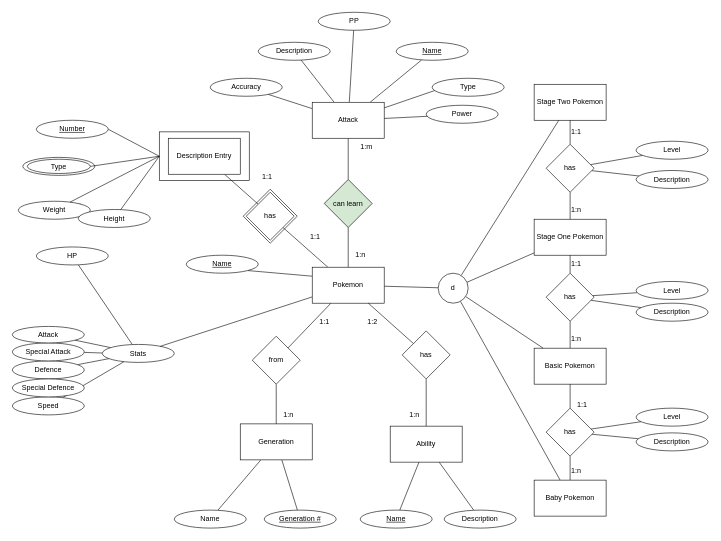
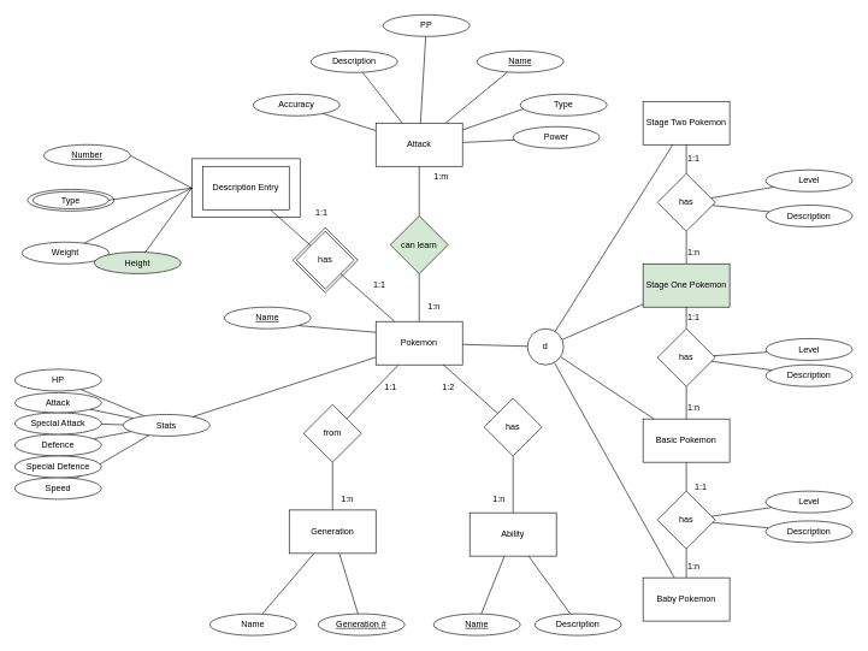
- <mxCell id="53" value="Height" style="ellipse;whiteSpace=wrap;html=1;" parent="1" vertex="1"><mxGeometry x="130" y="348.75" width="120" height="30" as="geometry" /></mxCell>
+ <mxCell id="53" value="Height" style="ellipse;whiteSpace=wrap;html=1;fillColor=#d5e8d4;" parent="1" vertex="1"><mxGeometry x="130" y="348.75" width="120" height="30" as="geometry" /></mxCell>
- <mxCell id="5" value="&lt;div&gt;Stage One Pokemon&lt;br&gt;&lt;/div&gt;" style="rounded=0;whiteSpace=wrap;html=1;" parent="1" vertex="1"><mxGeometry x="890" y="365" width="120" height="60" as="geometry" /></mxCell>
+ <mxCell id="5" value="&lt;div&gt;Stage One Pokemon&lt;br&gt;&lt;/div&gt;" style="rounded=0;whiteSpace=wrap;html=1;fillColor=#d5e8d4;" parent="1" vertex="1"><mxGeometry x="890" y="365" width="120" height="60" as="geometry" /></mxCell>
- <mxCell id="64" value="HP" style="ellipse;whiteSpace=wrap;html=1;" parent="1" vertex="1"><mxGeometry x="60" y="411.25" width="120" height="30" as="geometry" /></mxCell>
+ <mxCell id="64" value="HP" style="ellipse;whiteSpace=wrap;html=1;" parent="1" vertex="1"><mxGeometry x="20" y="511.25" width="120" height="30" as="geometry" /></mxCell>
